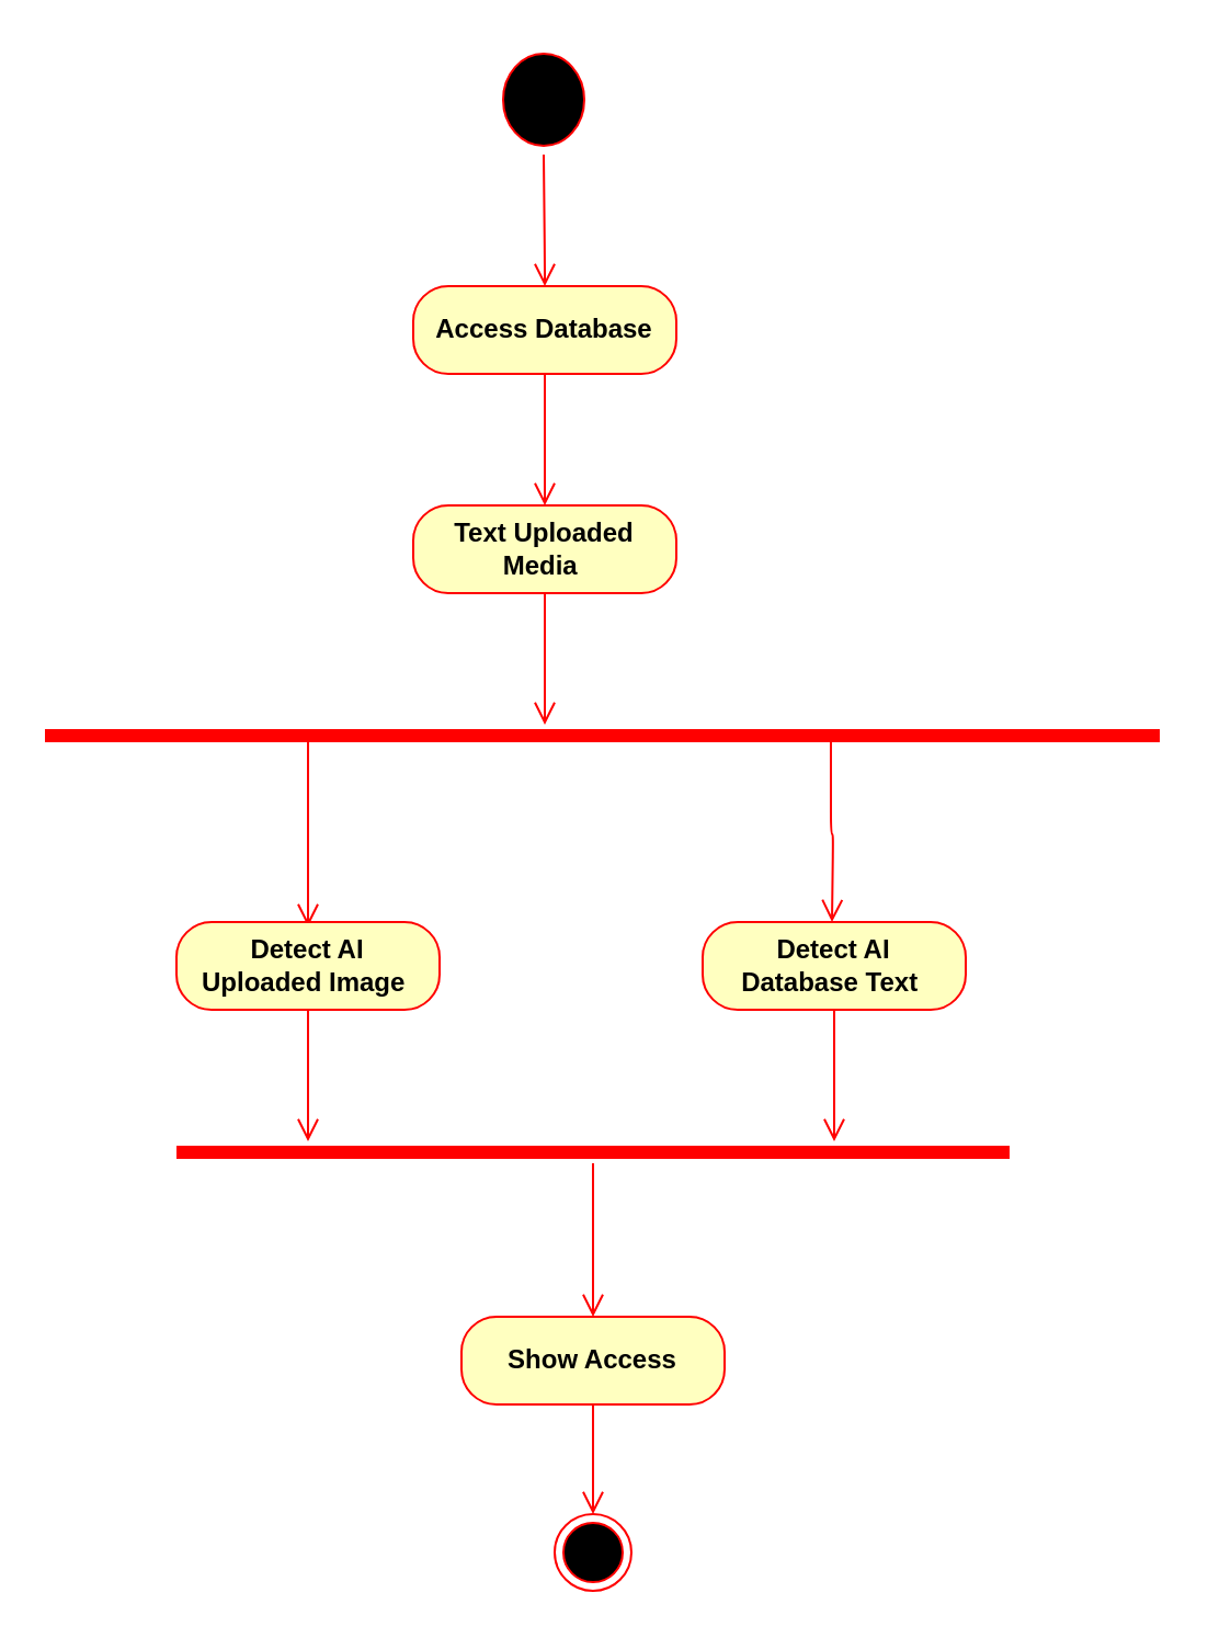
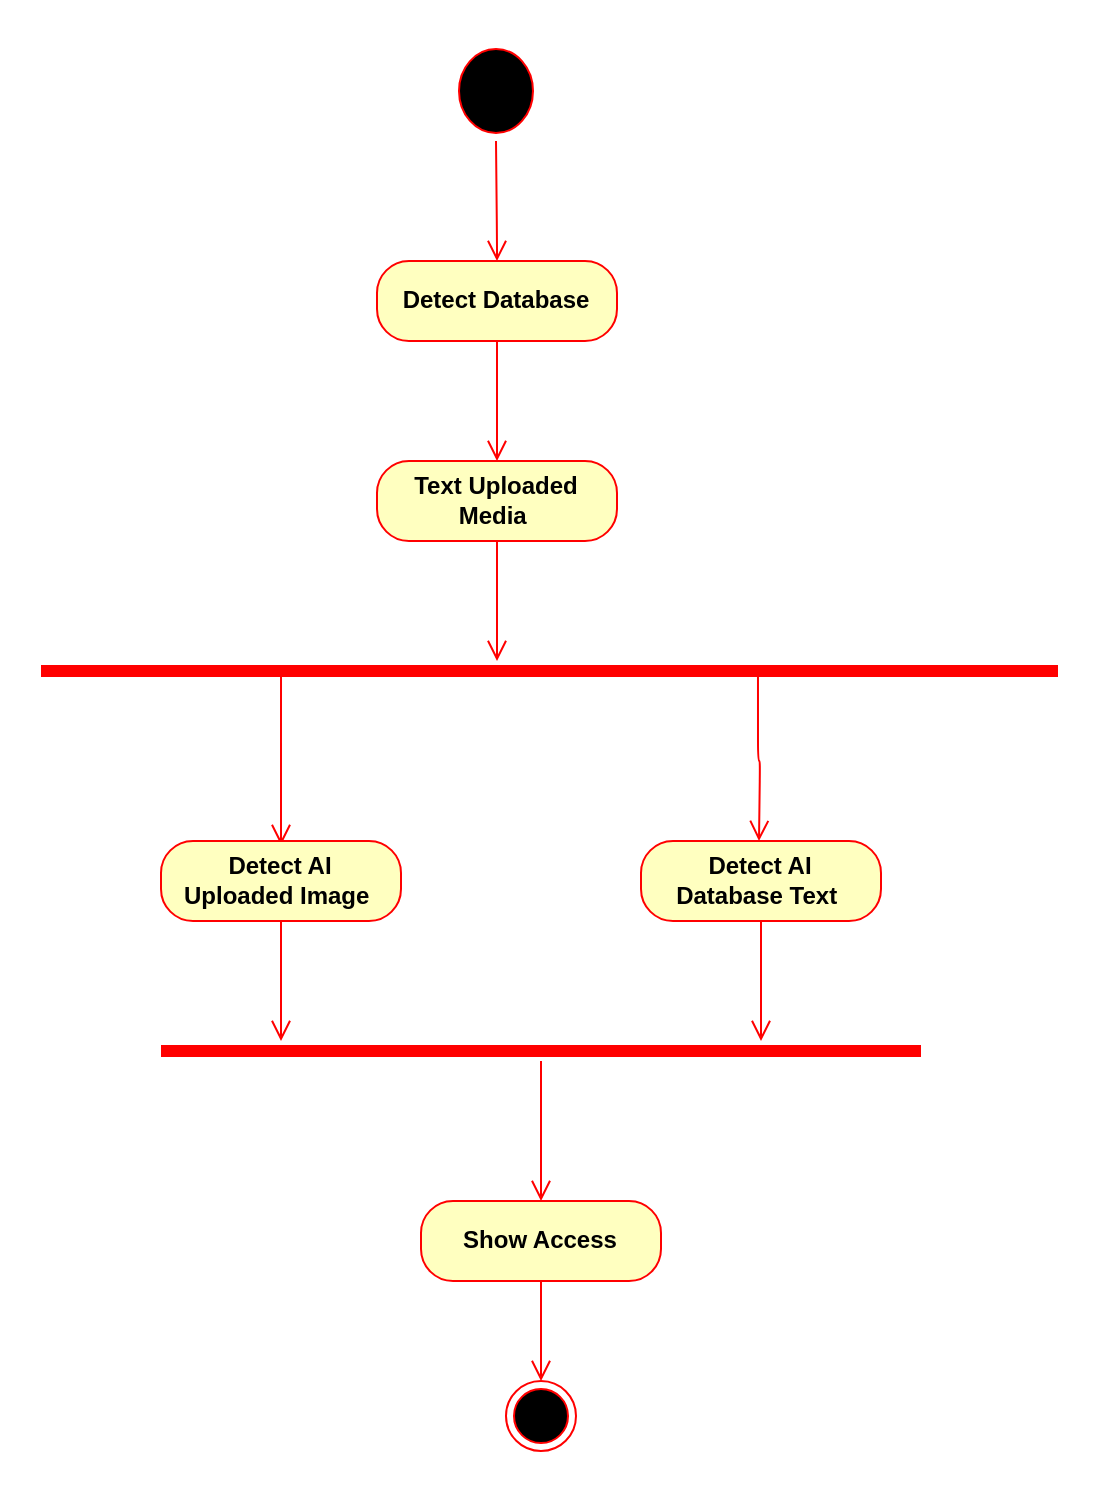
- <mxCell id="4" value="&lt;b&gt;Access Database&lt;/b&gt;" style="rounded=1;whiteSpace=wrap;html=1;arcSize=40;fontColor=#000000;fillColor=#ffffc0;strokeColor=#ff0000;" vertex="1" parent="1"><mxGeometry x="188" y="130" width="120" height="40" as="geometry" /></mxCell>
+ <mxCell id="4" value="&lt;b&gt;Detect Database&lt;/b&gt;" style="rounded=1;whiteSpace=wrap;html=1;arcSize=40;fontColor=#000000;fillColor=#ffffc0;strokeColor=#ff0000;" vertex="1" parent="1"><mxGeometry x="188" y="130" width="120" height="40" as="geometry" /></mxCell>
